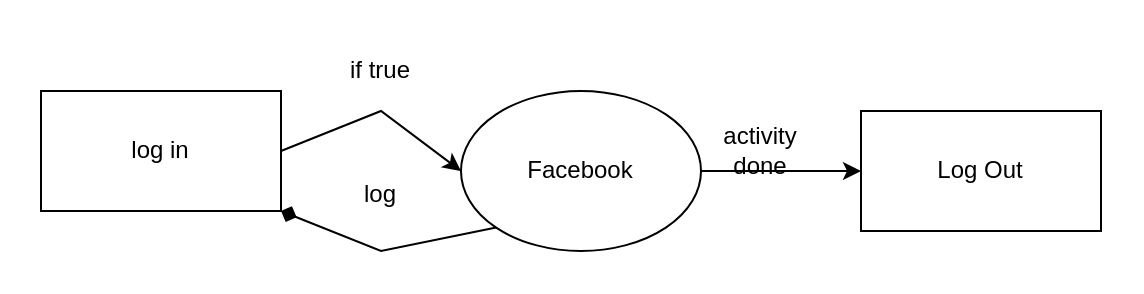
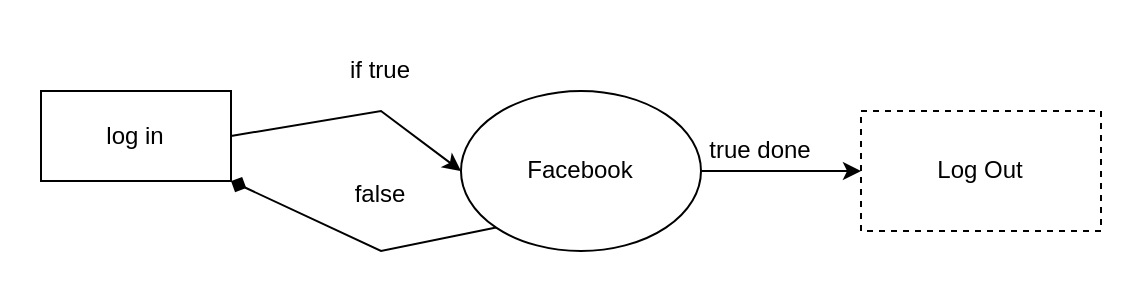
- <mxCell id="2" value="log in" style="rounded=0;whiteSpace=wrap;html=1;" parent="1" vertex="1"><mxGeometry x="20" y="45" width="120" height="60" as="geometry" /></mxCell>
+ <mxCell id="2" value="log in" style="rounded=0;whiteSpace=wrap;html=1;" parent="1" vertex="1"><mxGeometry x="20" y="45" width="95" height="45" as="geometry" /></mxCell>
- <mxCell id="7" value="activity done&lt;br&gt;" style="text;html=1;strokeColor=none;fillColor=none;align=center;verticalAlign=middle;whiteSpace=wrap;rounded=0;" vertex="1" parent="1"><mxGeometry x="350" y="60" width="60" height="30" as="geometry" /></mxCell>
+ <mxCell id="7" value="true done&lt;br&gt;" style="text;html=1;strokeColor=none;fillColor=none;align=center;verticalAlign=middle;whiteSpace=wrap;rounded=0;" vertex="1" parent="1"><mxGeometry x="350" y="60" width="60" height="30" as="geometry" /></mxCell>
- <mxCell id="5" value="Log Out" style="rounded=0;whiteSpace=wrap;html=1;" parent="1" vertex="1"><mxGeometry x="430" y="55" width="120" height="60" as="geometry" /></mxCell>
+ <mxCell id="5" value="Log Out" style="rounded=0;whiteSpace=wrap;html=1;dashed=1;" parent="1" vertex="1"><mxGeometry x="430" y="55" width="120" height="60" as="geometry" /></mxCell>
- <mxCell id="10" value="log" style="text;html=1;strokeColor=none;fillColor=none;align=center;verticalAlign=middle;whiteSpace=wrap;rounded=0;" vertex="1" parent="1"><mxGeometry x="160" y="82" width="60" height="30" as="geometry" /></mxCell>
+ <mxCell id="10" value="false" style="text;html=1;strokeColor=none;fillColor=none;align=center;verticalAlign=middle;whiteSpace=wrap;rounded=0;" vertex="1" parent="1"><mxGeometry x="160" y="82" width="60" height="30" as="geometry" /></mxCell>
